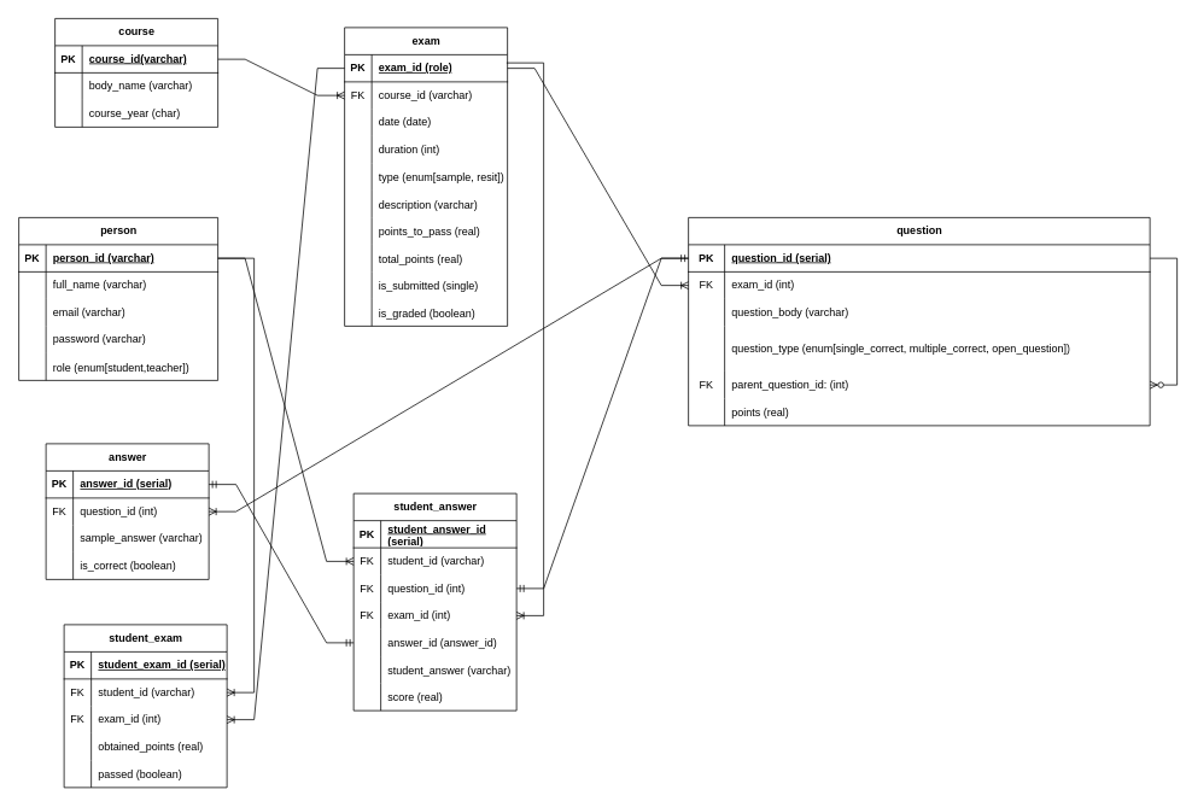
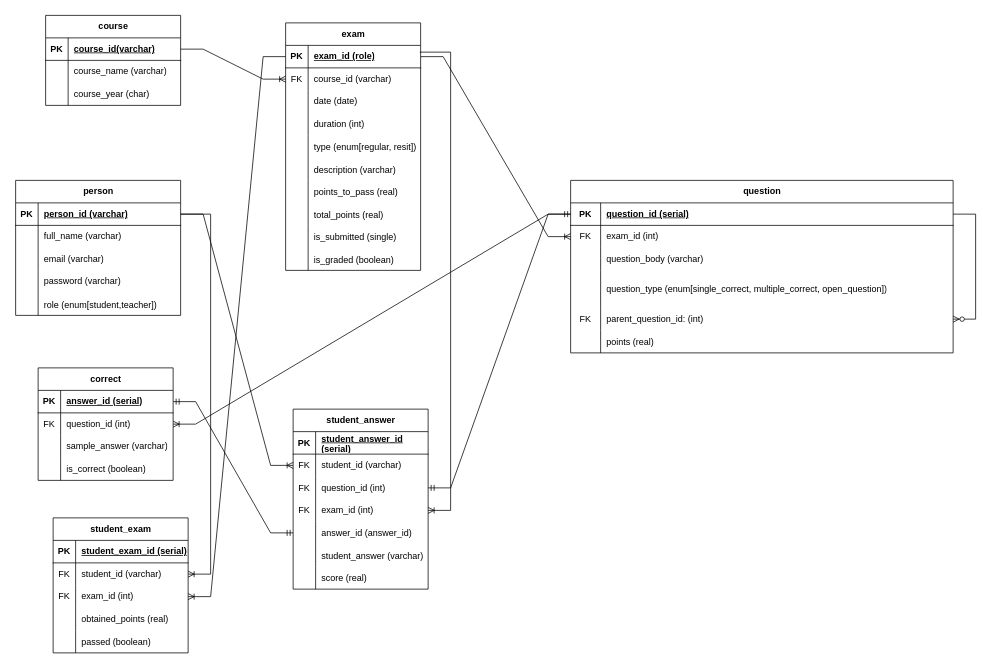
- <mxCell id="8" value="body_name (varchar)" style="shape=partialRectangle;connectable=0;fillColor=none;top=0;left=0;bottom=0;right=0;align=left;spacingLeft=6;overflow=hidden;whiteSpace=wrap;html=1;" parent="6" vertex="1"><mxGeometry x="30" width="150" height="30" as="geometry"><mxRectangle width="150" height="30" as="alternateBounds" /></mxGeometry></mxCell>
+ <mxCell id="8" value="course_name (varchar)" style="shape=partialRectangle;connectable=0;fillColor=none;top=0;left=0;bottom=0;right=0;align=left;spacingLeft=6;overflow=hidden;whiteSpace=wrap;html=1;" parent="6" vertex="1"><mxGeometry x="30" width="150" height="30" as="geometry"><mxRectangle width="150" height="30" as="alternateBounds" /></mxGeometry></mxCell>
- <mxCell id="92" value="type (enum[sample, resit])" style="shape=partialRectangle;connectable=0;fillColor=none;top=0;left=0;bottom=0;right=0;align=left;spacingLeft=6;overflow=hidden;" parent="90" vertex="1"><mxGeometry x="30" width="150" height="30" as="geometry"><mxRectangle width="150" height="30" as="alternateBounds" /></mxGeometry></mxCell>
+ <mxCell id="92" value="type (enum[regular, resit])" style="shape=partialRectangle;connectable=0;fillColor=none;top=0;left=0;bottom=0;right=0;align=left;spacingLeft=6;overflow=hidden;" parent="90" vertex="1"><mxGeometry x="30" width="150" height="30" as="geometry"><mxRectangle width="150" height="30" as="alternateBounds" /></mxGeometry></mxCell>
- <mxCell id="48" value="answer" style="shape=table;startSize=30;container=1;collapsible=1;childLayout=tableLayout;fixedRows=1;rowLines=0;fontStyle=1;align=center;resizeLast=1;html=1;" parent="1" vertex="1"><mxGeometry x="50" y="490" width="180" height="150" as="geometry" /></mxCell>
+ <mxCell id="48" value="correct" style="shape=table;startSize=30;container=1;collapsible=1;childLayout=tableLayout;fixedRows=1;rowLines=0;fontStyle=1;align=center;resizeLast=1;html=1;" parent="1" vertex="1"><mxGeometry x="50" y="490" width="180" height="150" as="geometry" /></mxCell>
